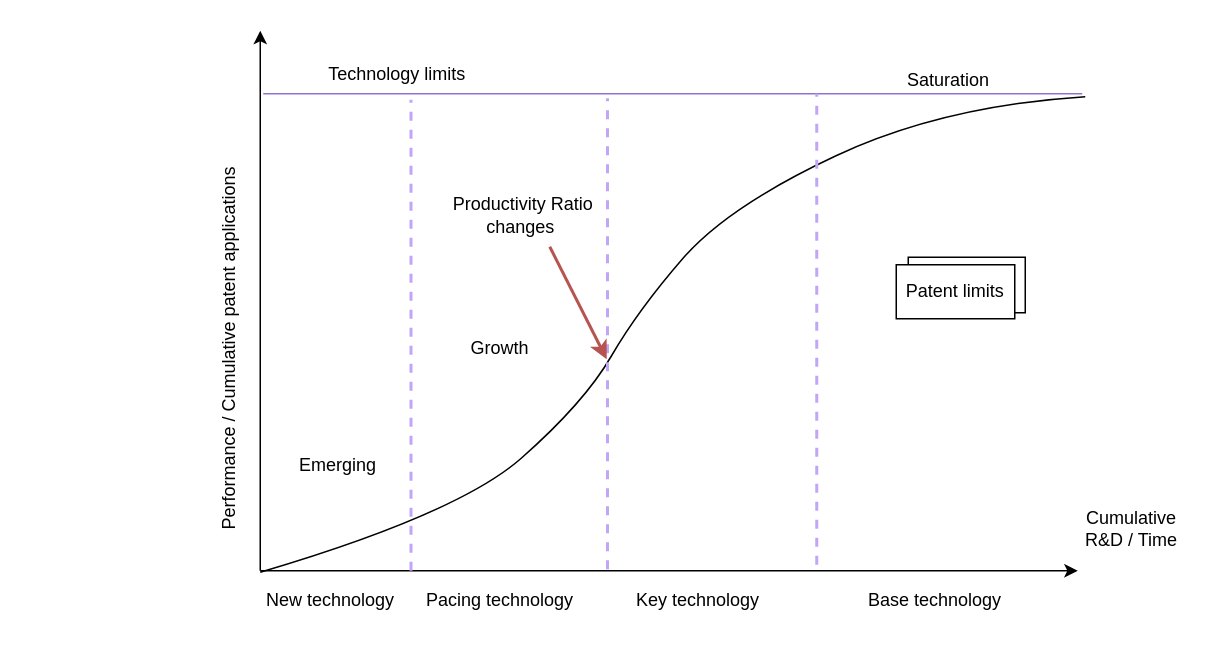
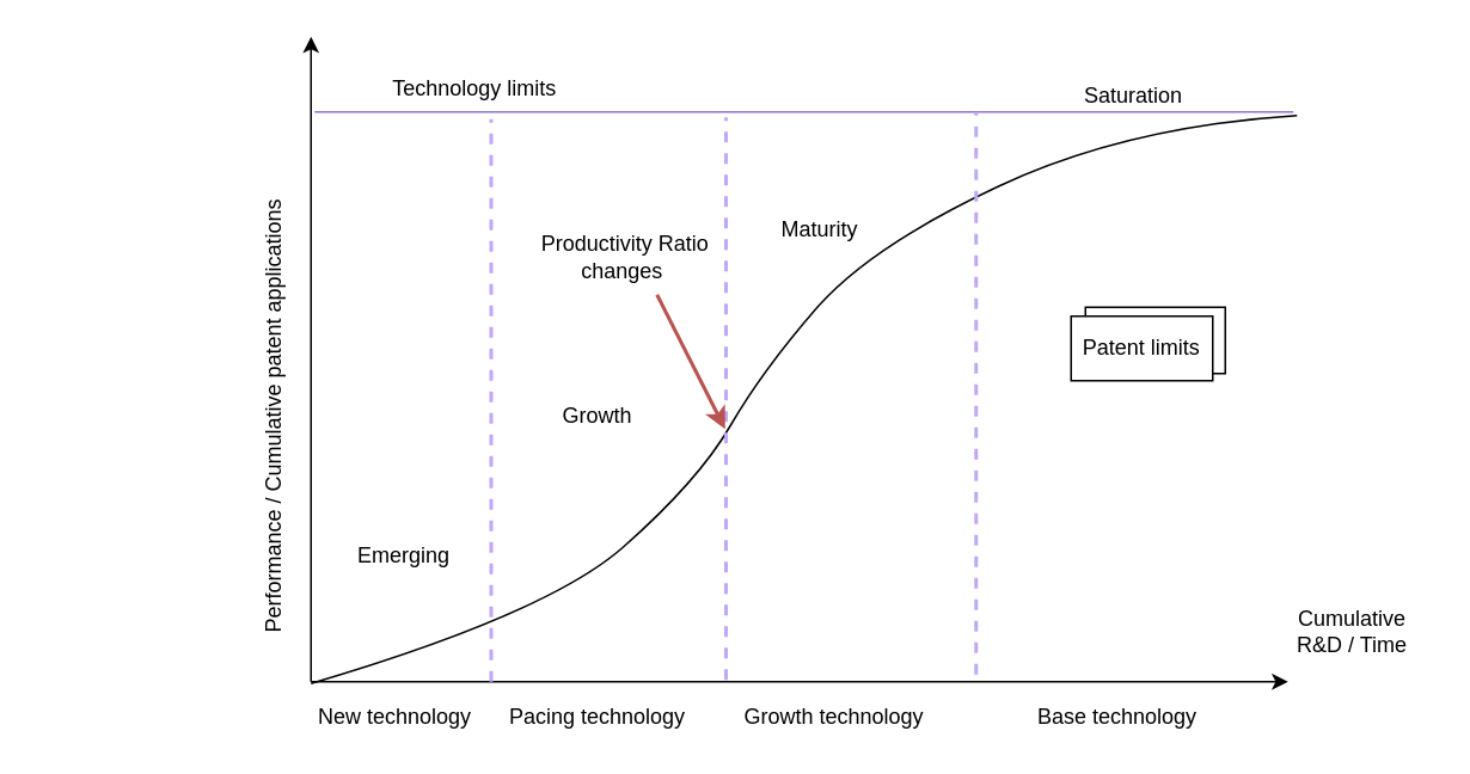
+ <mxCell id="18" value="Maturity" style="text;html=1;strokeColor=none;fillColor=none;align=center;verticalAlign=middle;whiteSpace=wrap;rounded=0;" vertex="1" parent="1"><mxGeometry x="437" y="118" width="40" height="20" as="geometry" /></mxCell>
- <mxCell id="13" value="Key technology" style="text;html=1;strokeColor=none;fillColor=none;align=center;verticalAlign=middle;whiteSpace=wrap;rounded=0;" vertex="1" parent="1"><mxGeometry x="393" y="390" width="144" height="20" as="geometry" /></mxCell>
+ <mxCell id="13" value="Growth technology" style="text;html=1;strokeColor=none;fillColor=none;align=center;verticalAlign=middle;whiteSpace=wrap;rounded=0;" vertex="1" parent="1"><mxGeometry x="393" y="390" width="144" height="20" as="geometry" /></mxCell>
